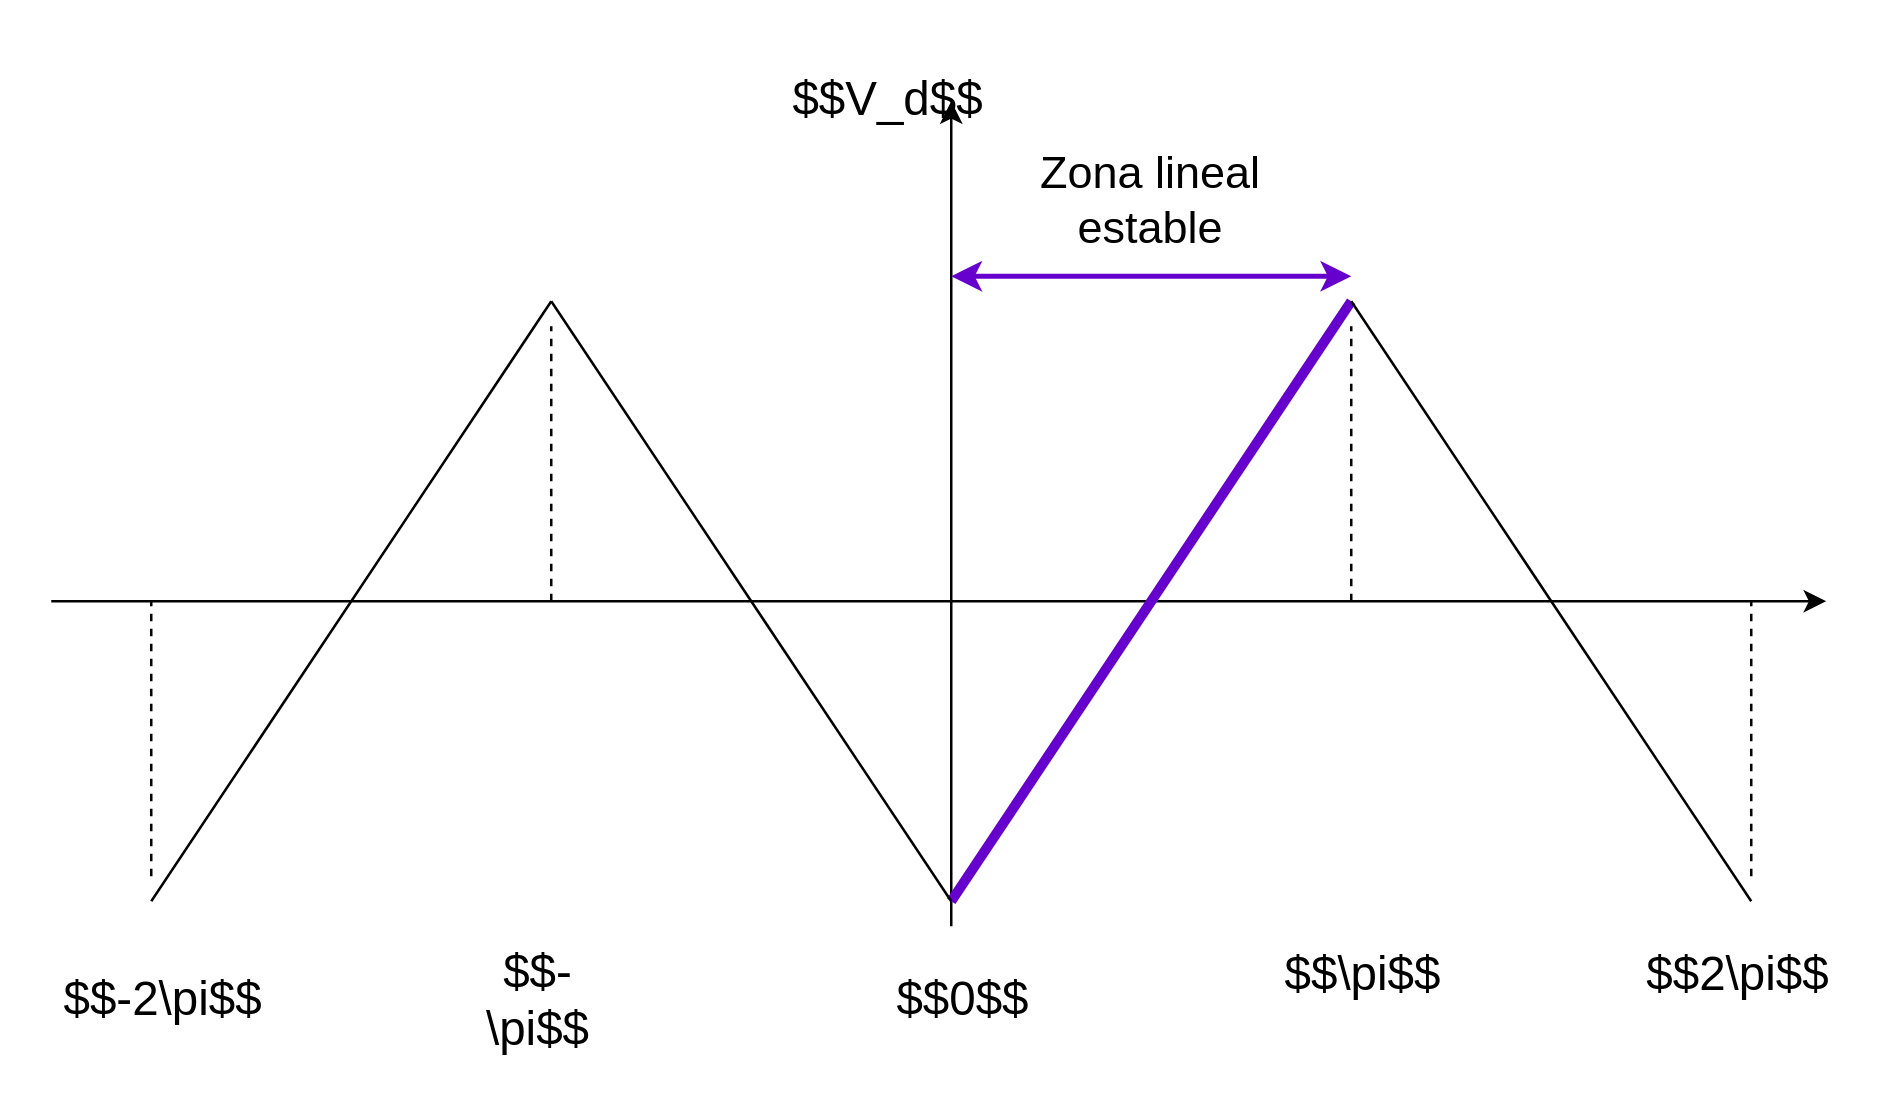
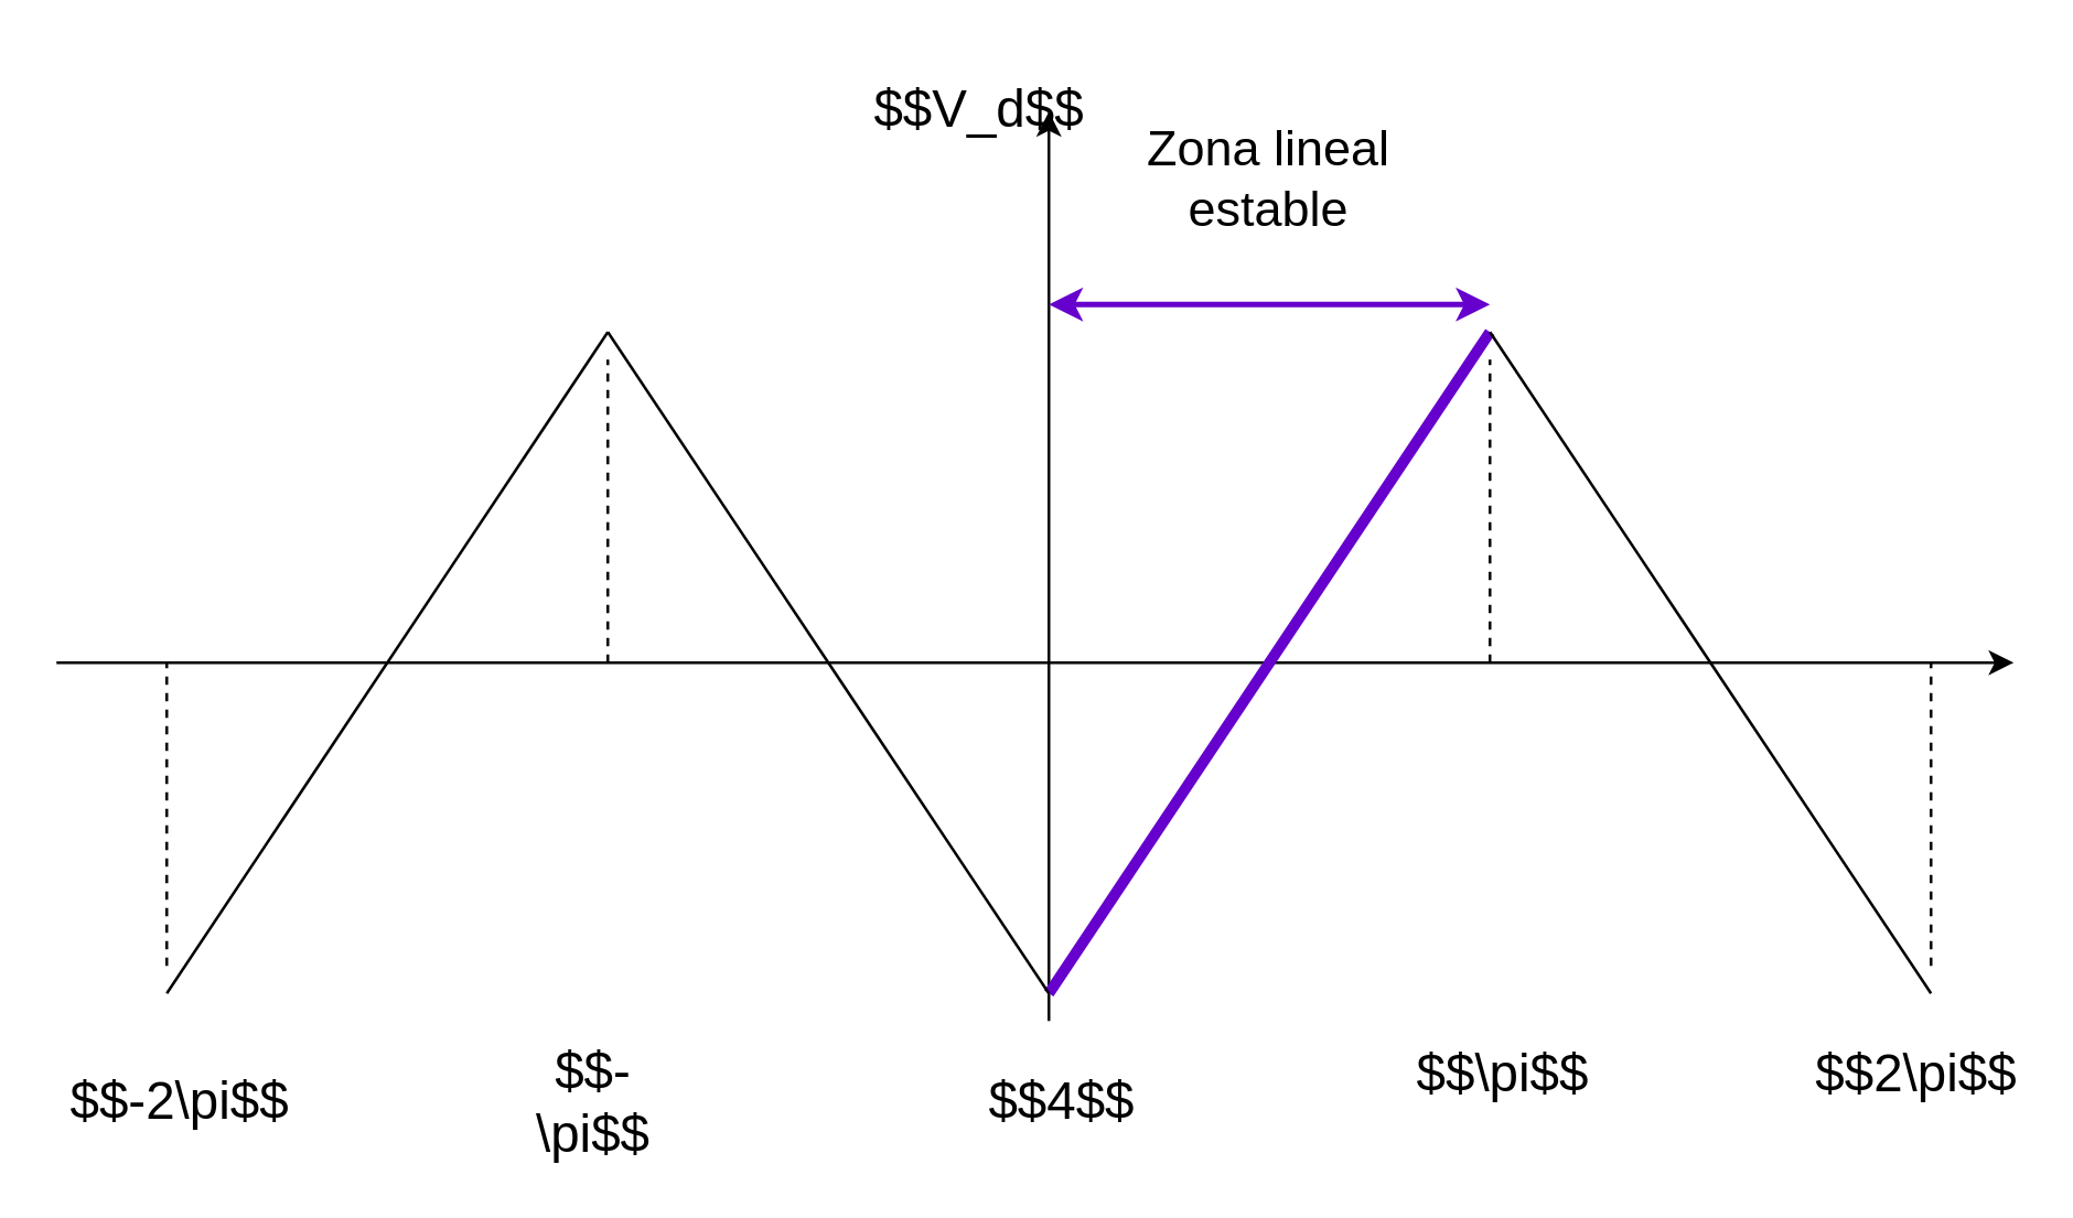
- <mxCell id="17" value="&lt;font style=&quot;font-size: 18px&quot;&gt;Zona lineal estable&lt;/font&gt;" style="text;html=1;strokeColor=none;fillColor=none;align=center;verticalAlign=middle;whiteSpace=wrap;rounded=0;" parent="1" vertex="1"><mxGeometry x="400" y="70" width="120" height="20" as="geometry" /></mxCell>
+ <mxCell id="17" value="&lt;font style=&quot;font-size: 18px&quot;&gt;Zona lineal estable&lt;/font&gt;" style="text;html=1;strokeColor=none;fillColor=none;align=center;verticalAlign=middle;whiteSpace=wrap;rounded=0;" parent="1" vertex="1"><mxGeometry x="400" y="55" width="120" height="20" as="geometry" /></mxCell>
- <mxCell id="14" value="&lt;font style=&quot;font-size: 19px&quot;&gt;$$0$$&lt;/font&gt;" style="text;html=1;strokeColor=none;fillColor=none;align=center;verticalAlign=middle;whiteSpace=wrap;rounded=0;" parent="1" vertex="1"><mxGeometry x="360" y="380" width="50" height="40" as="geometry" /></mxCell>
+ <mxCell id="14" value="&lt;font style=&quot;font-size: 19px&quot;&gt;$$4$$&lt;/font&gt;" style="text;html=1;strokeColor=none;fillColor=none;align=center;verticalAlign=middle;whiteSpace=wrap;rounded=0;" parent="1" vertex="1"><mxGeometry x="360" y="380" width="50" height="40" as="geometry" /></mxCell>
